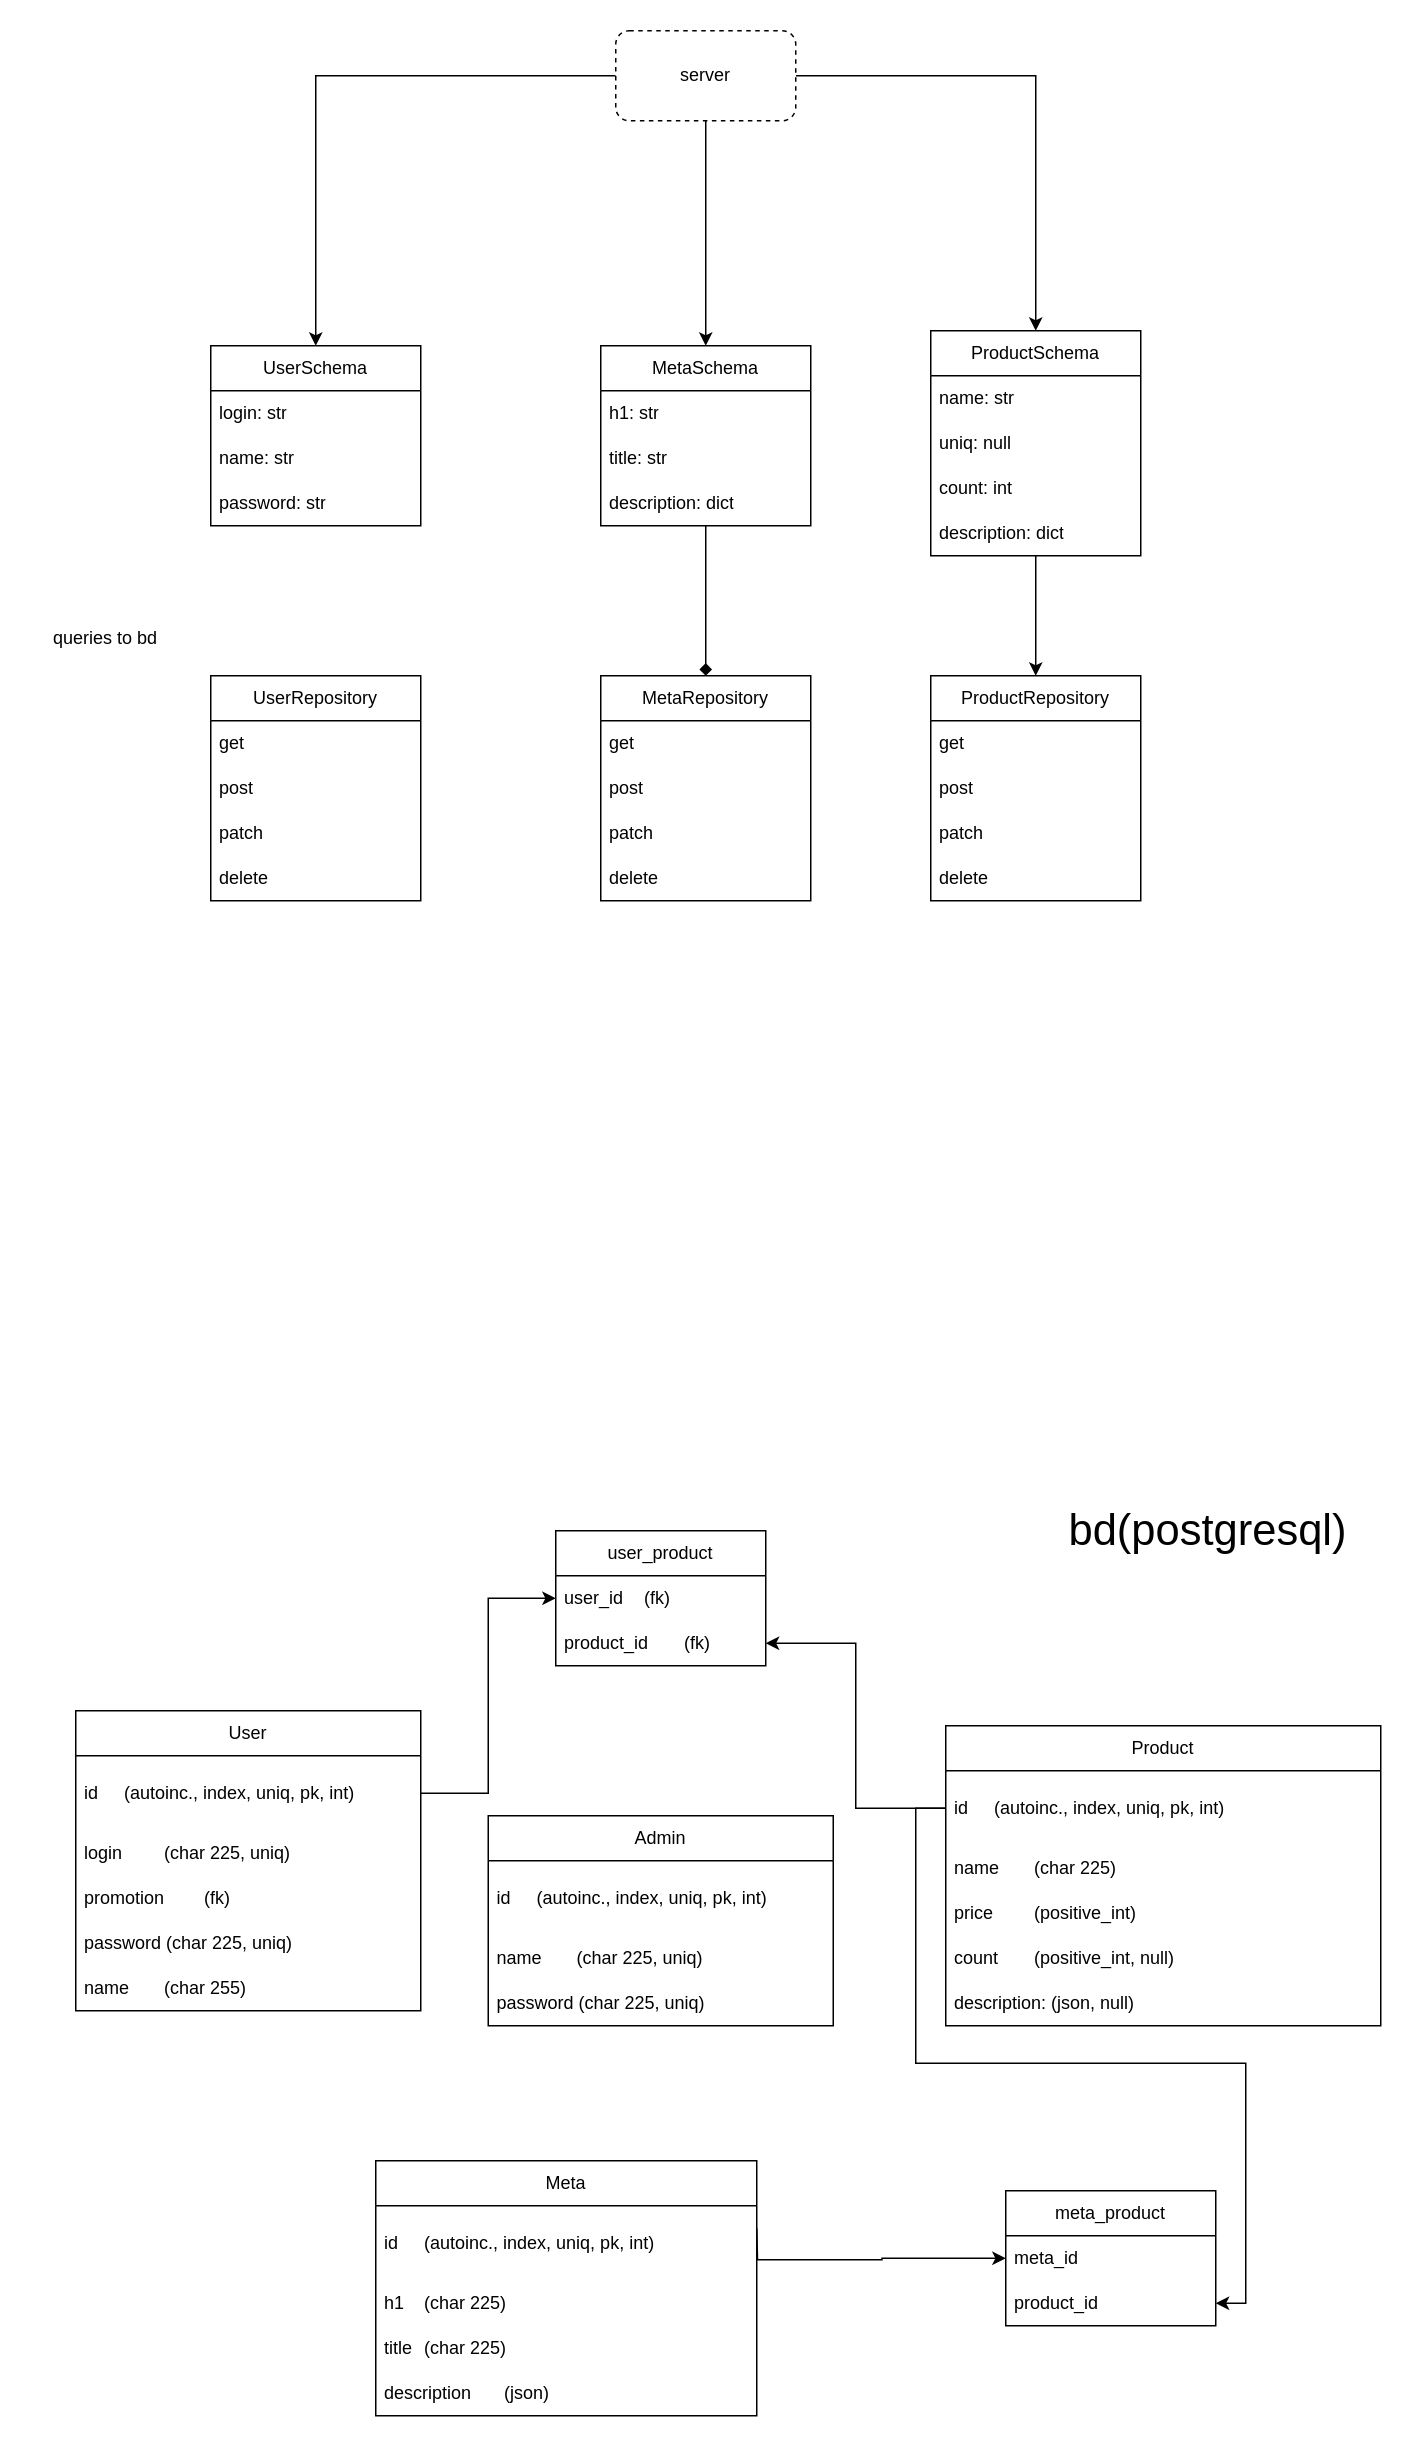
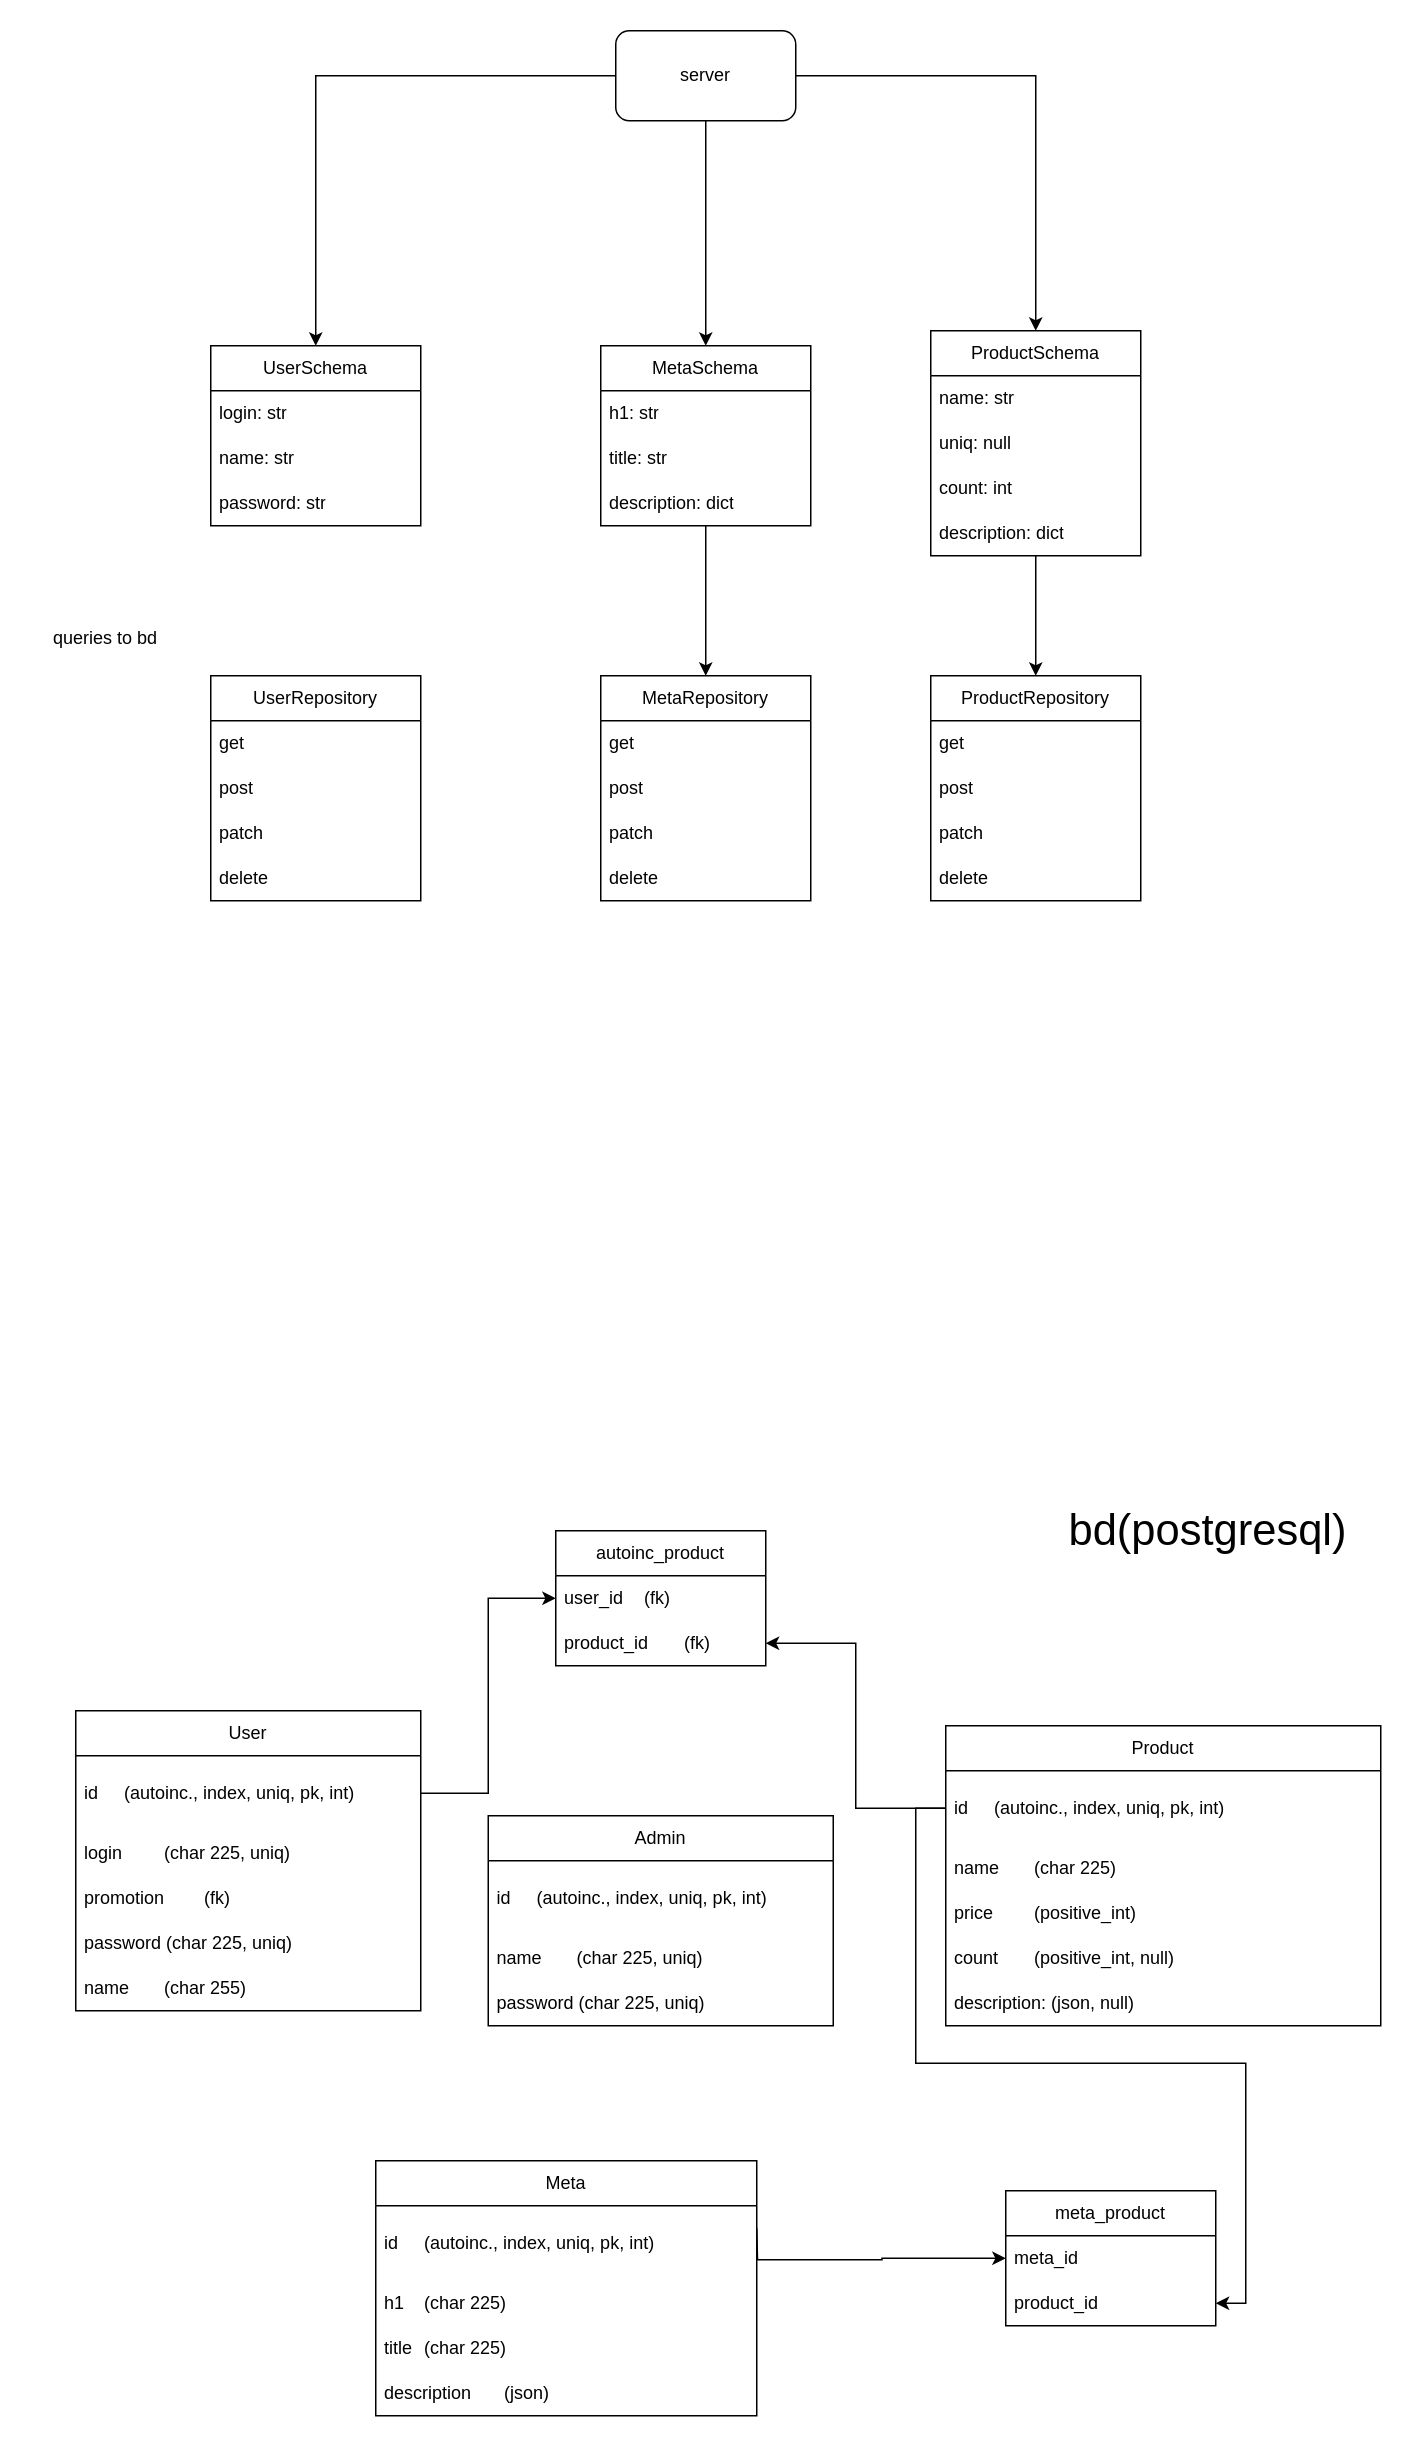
- <mxCell id="11" value="server" style="rounded=1;whiteSpace=wrap;html=1;dashed=1;" vertex="1" parent="1"><mxGeometry x="410" y="20" width="120" height="60" as="geometry" /></mxCell>
+ <mxCell id="11" value="server" style="rounded=1;whiteSpace=wrap;html=1;" vertex="1" parent="1"><mxGeometry x="410" y="20" width="120" height="60" as="geometry" /></mxCell>
- <mxCell id="64" style="edgeStyle=orthogonalEdgeStyle;rounded=0;orthogonalLoop=1;jettySize=auto;html=1;entryX=0.5;entryY=0;entryDx=0;entryDy=0;endArrow=diamond;" edge="1" parent="1" source="65" target="59"><mxGeometry relative="1" as="geometry" /></mxCell>
+ <mxCell id="64" style="edgeStyle=orthogonalEdgeStyle;rounded=0;orthogonalLoop=1;jettySize=auto;html=1;entryX=0.5;entryY=0;entryDx=0;entryDy=0;" edge="1" parent="1" source="65" target="59"><mxGeometry relative="1" as="geometry" /></mxCell>
- <mxCell id="18" value="user_product" style="swimlane;fontStyle=0;childLayout=stackLayout;horizontal=1;startSize=30;horizontalStack=0;resizeParent=1;resizeParentMax=0;resizeLast=0;collapsible=1;marginBottom=0;whiteSpace=wrap;html=1;" vertex="1" parent="1"><mxGeometry x="370" y="1020" width="140" height="90" as="geometry" /></mxCell>
+ <mxCell id="18" value="autoinc_product" style="swimlane;fontStyle=0;childLayout=stackLayout;horizontal=1;startSize=30;horizontalStack=0;resizeParent=1;resizeParentMax=0;resizeLast=0;collapsible=1;marginBottom=0;whiteSpace=wrap;html=1;" vertex="1" parent="1"><mxGeometry x="370" y="1020" width="140" height="90" as="geometry" /></mxCell>
